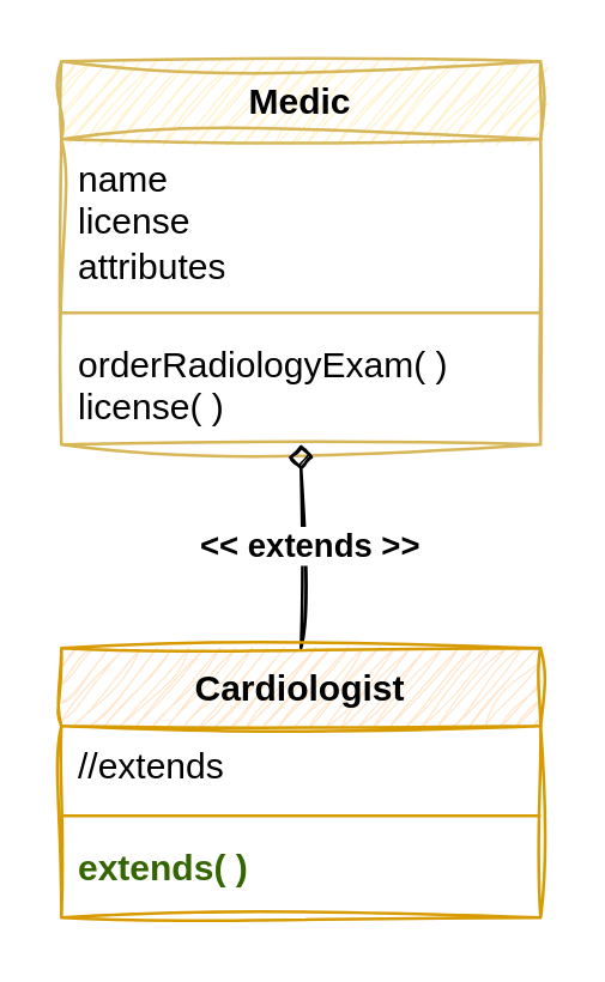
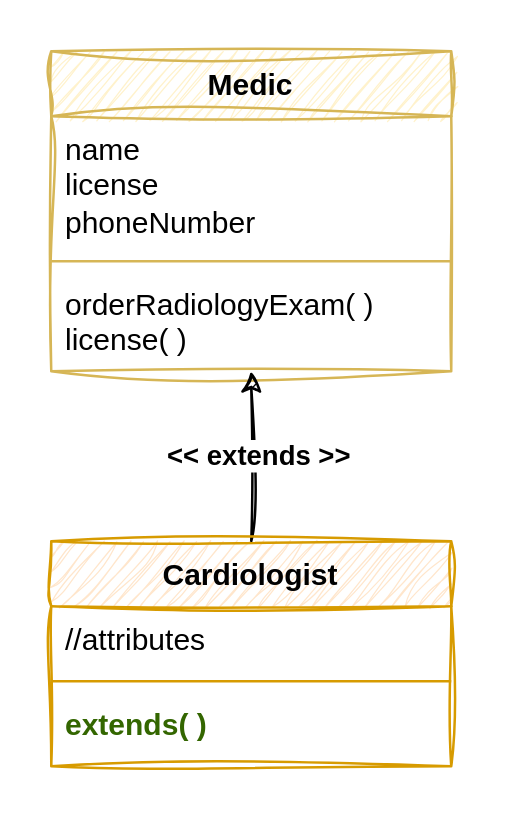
- <mxCell id="3" value="name&lt;div&gt;license&lt;/div&gt;&lt;div&gt;attributes&lt;/div&gt;" style="text;strokeColor=none;fillColor=none;align=left;verticalAlign=top;spacingLeft=4;spacingRight=4;overflow=hidden;rotatable=0;points=[[0,0.5],[1,0.5]];portConstraint=eastwest;whiteSpace=wrap;html=1;" parent="2" vertex="1"><mxGeometry y="26" width="160" height="54" as="geometry" /></mxCell>
+ <mxCell id="3" value="name&lt;div&gt;license&lt;/div&gt;&lt;div&gt;phoneNumber&lt;/div&gt;" style="text;strokeColor=none;fillColor=none;align=left;verticalAlign=top;spacingLeft=4;spacingRight=4;overflow=hidden;rotatable=0;points=[[0,0.5],[1,0.5]];portConstraint=eastwest;whiteSpace=wrap;html=1;" parent="2" vertex="1"><mxGeometry y="26" width="160" height="54" as="geometry" /></mxCell>
- <mxCell id="6" style="edgeStyle=orthogonalEdgeStyle;rounded=0;orthogonalLoop=1;jettySize=auto;html=1;sketch=1;curveFitting=1;jiggle=2;endArrow=diamond;" parent="1" source="8" target="2" edge="1"><mxGeometry relative="1" as="geometry" /></mxCell>
+ <mxCell id="6" style="edgeStyle=orthogonalEdgeStyle;rounded=0;orthogonalLoop=1;jettySize=auto;html=1;sketch=1;curveFitting=1;jiggle=2;" parent="1" source="8" target="2" edge="1"><mxGeometry relative="1" as="geometry" /></mxCell>
- <mxCell id="9" value="//extends" style="text;strokeColor=none;fillColor=none;align=left;verticalAlign=top;spacingLeft=4;spacingRight=4;overflow=hidden;rotatable=0;points=[[0,0.5],[1,0.5]];portConstraint=eastwest;whiteSpace=wrap;html=1;" parent="8" vertex="1"><mxGeometry y="26" width="160" height="26" as="geometry" /></mxCell>
+ <mxCell id="9" value="//attributes" style="text;strokeColor=none;fillColor=none;align=left;verticalAlign=top;spacingLeft=4;spacingRight=4;overflow=hidden;rotatable=0;points=[[0,0.5],[1,0.5]];portConstraint=eastwest;whiteSpace=wrap;html=1;" parent="8" vertex="1"><mxGeometry y="26" width="160" height="26" as="geometry" /></mxCell>
